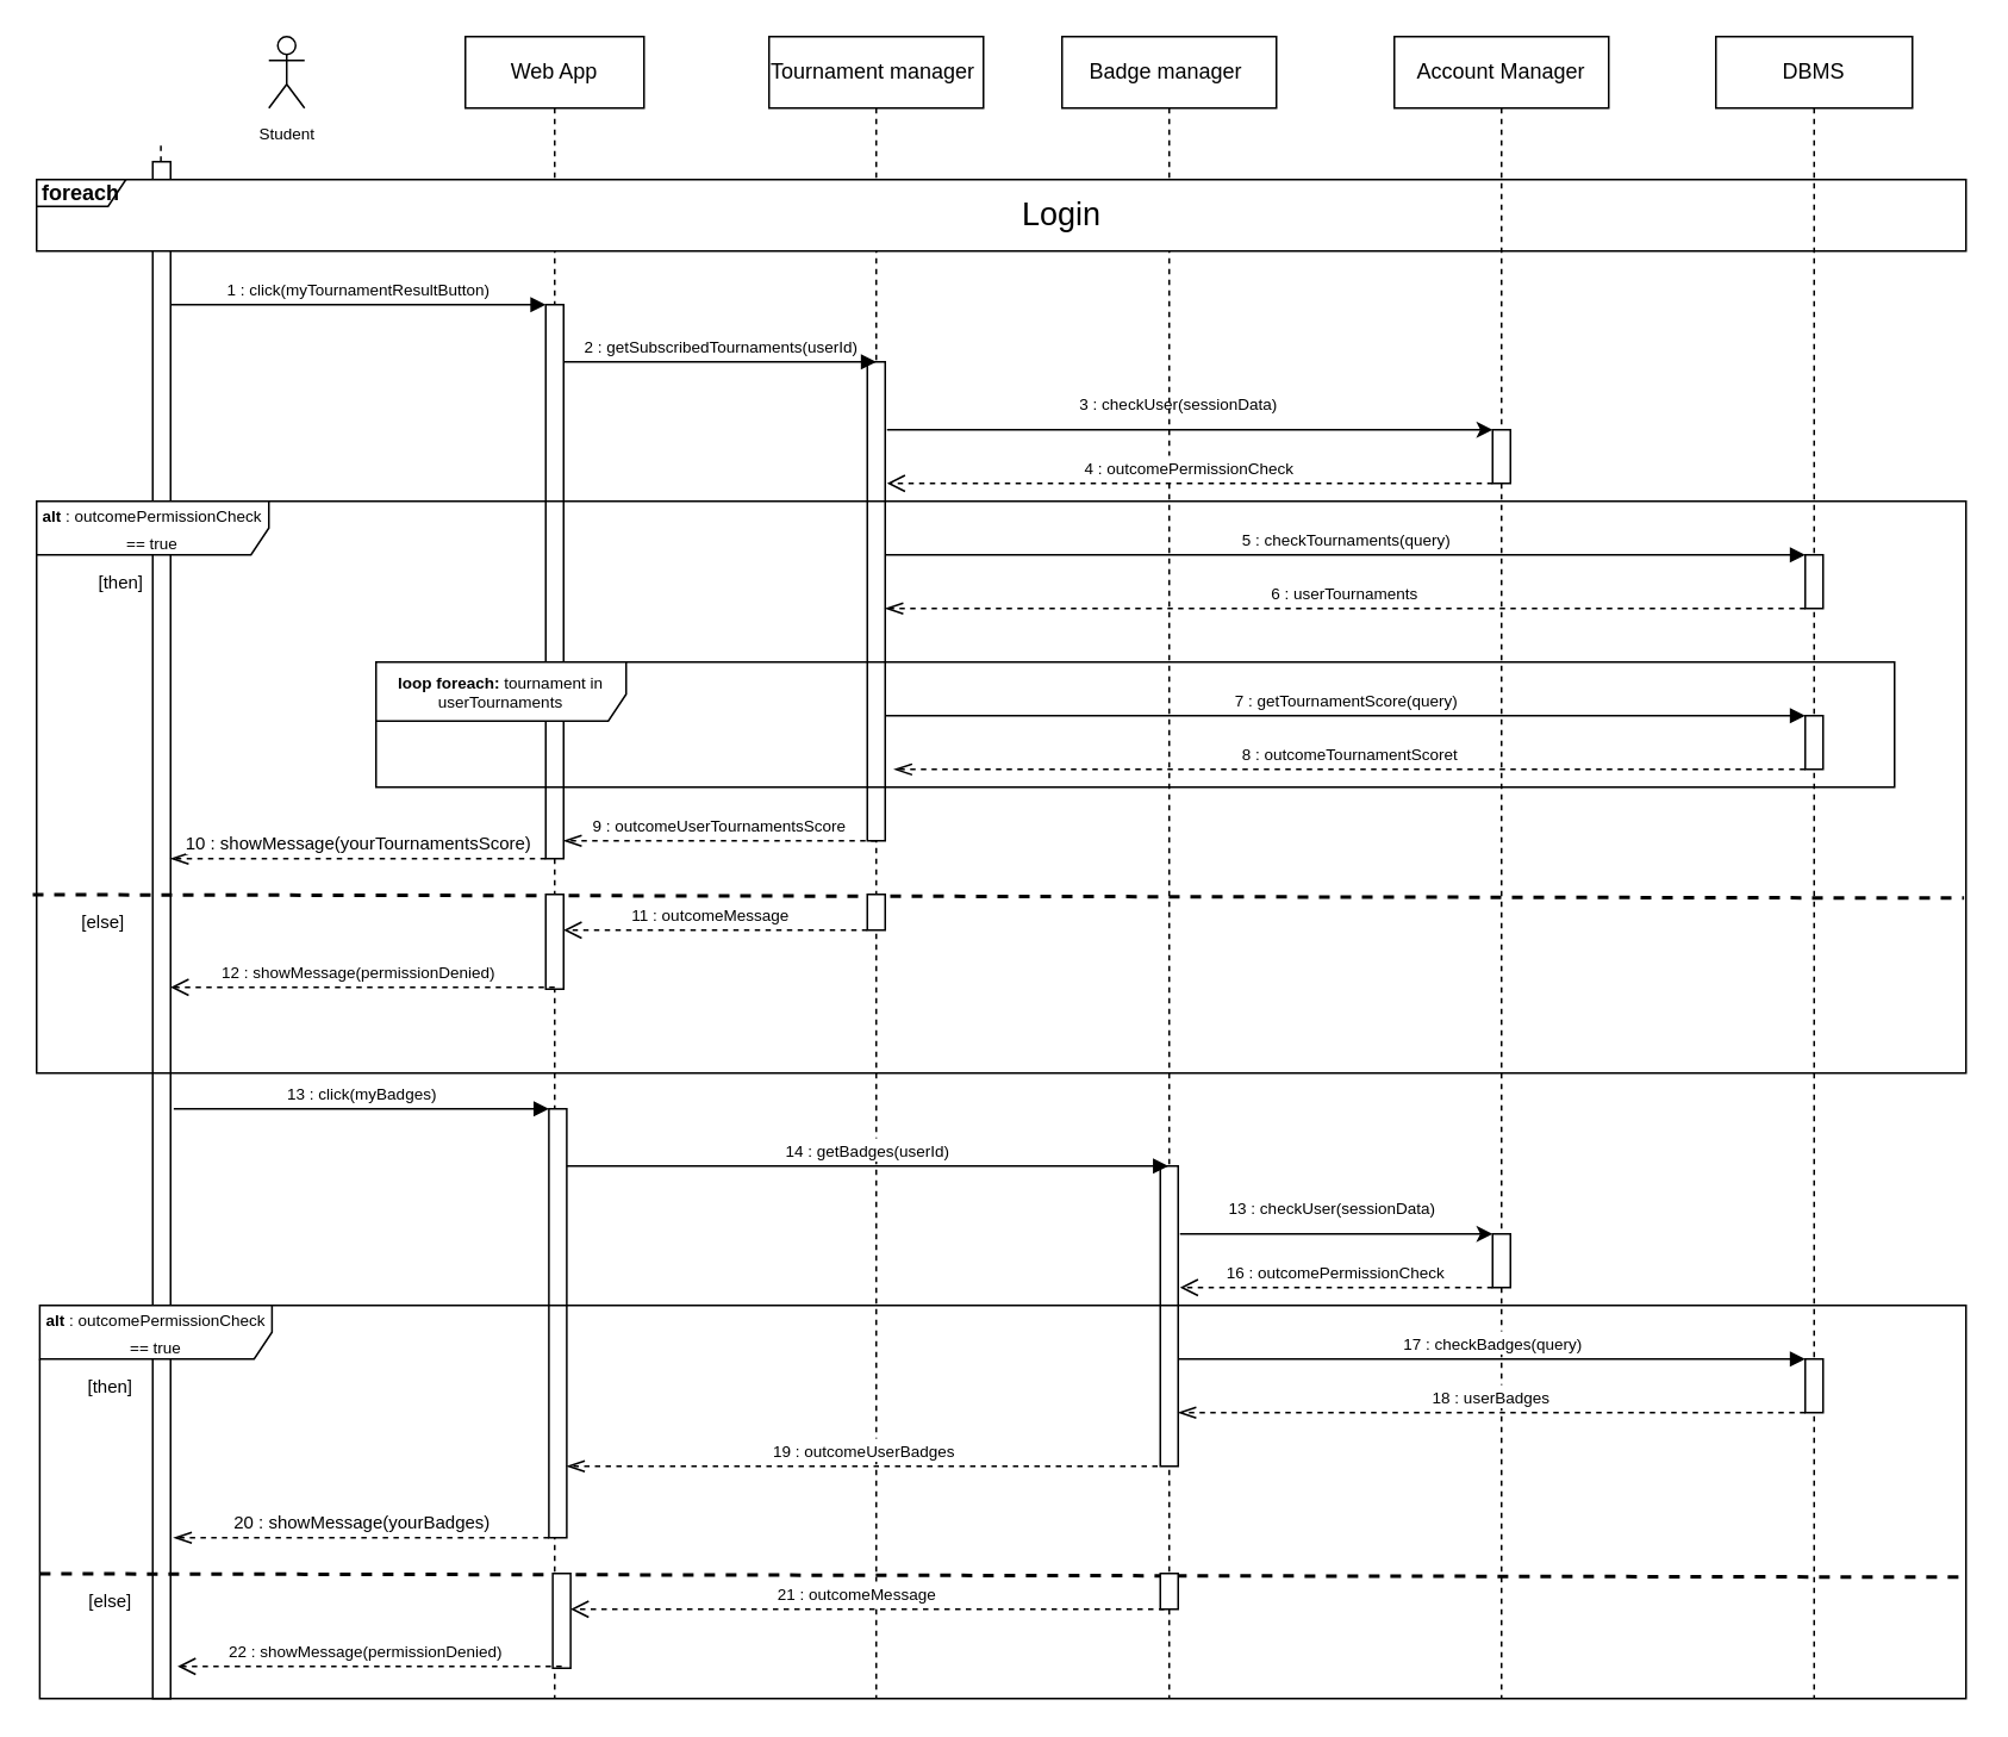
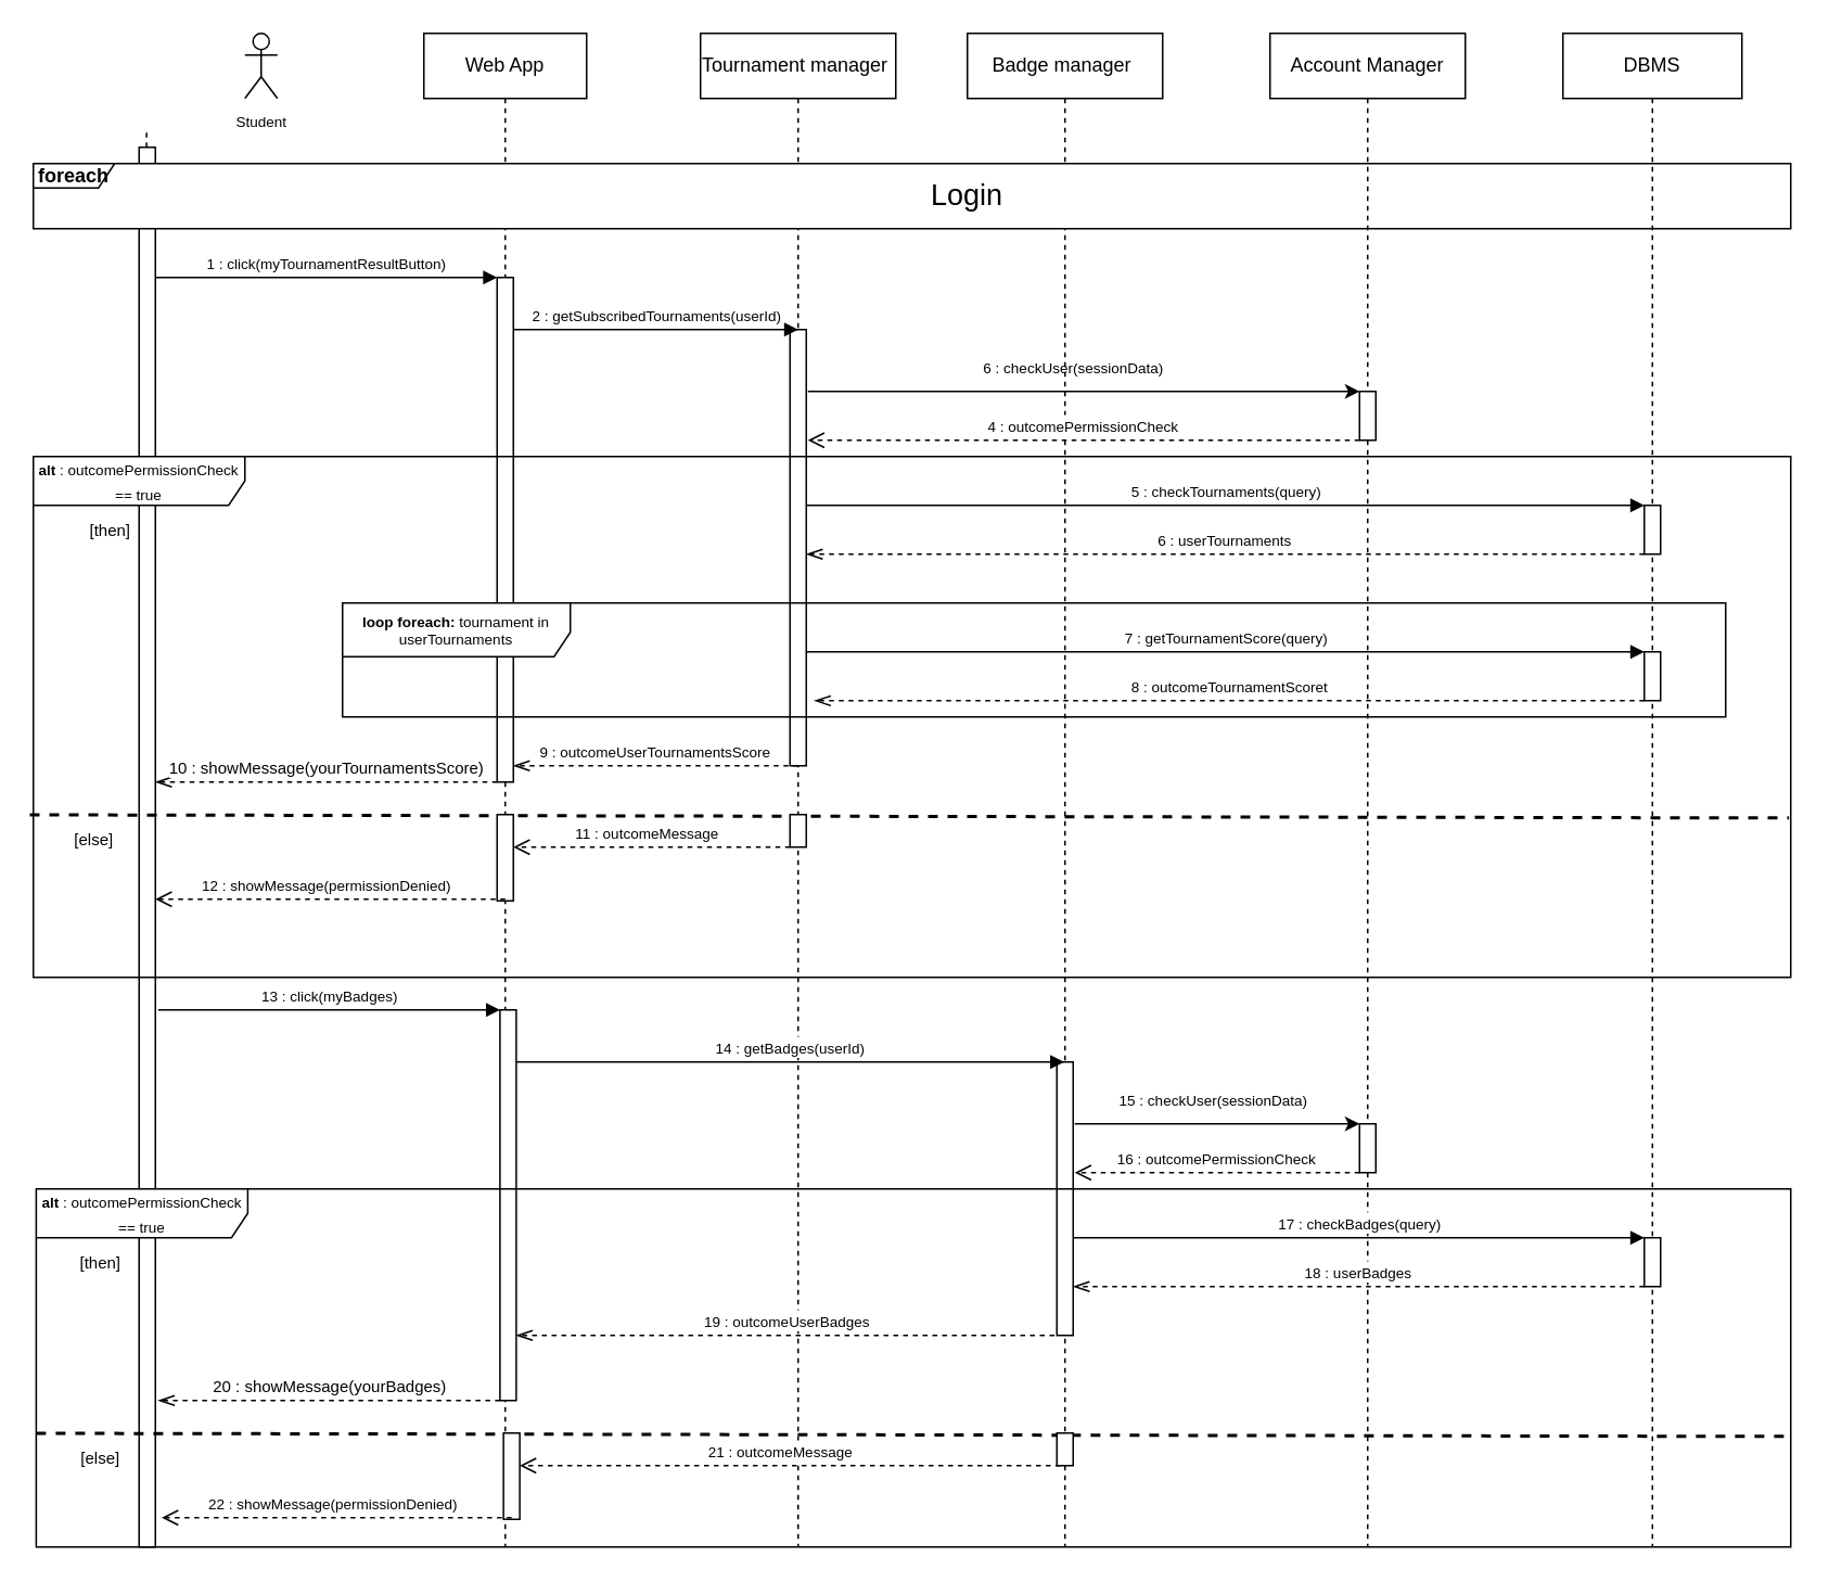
- <mxCell id="27" value="&lt;font style=&quot;font-size: 9px;&quot;&gt;3 : checkUser(sessionData)&lt;/font&gt;" style="text;html=1;align=center;verticalAlign=middle;resizable=0;points=[];autosize=1;strokeColor=none;fillColor=none;" parent="1" vertex="1"><mxGeometry x="594" y="210" width="130" height="30" as="geometry" /></mxCell>
+ <mxCell id="27" value="&lt;font style=&quot;font-size: 9px;&quot;&gt;6 : checkUser(sessionData)&lt;/font&gt;" style="text;html=1;align=center;verticalAlign=middle;resizable=0;points=[];autosize=1;strokeColor=none;fillColor=none;" parent="1" vertex="1"><mxGeometry x="594" y="210" width="130" height="30" as="geometry" /></mxCell>
- <mxCell id="49" value="&lt;font style=&quot;font-size: 9px;&quot;&gt;13 : checkUser(sessionData)&lt;/font&gt;" style="text;html=1;align=center;verticalAlign=middle;resizable=0;points=[];autosize=1;strokeColor=none;fillColor=none;" parent="1" vertex="1"><mxGeometry x="675" y="660" width="140" height="30" as="geometry" /></mxCell>
+ <mxCell id="49" value="&lt;font style=&quot;font-size: 9px;&quot;&gt;15 : checkUser(sessionData)&lt;/font&gt;" style="text;html=1;align=center;verticalAlign=middle;resizable=0;points=[];autosize=1;strokeColor=none;fillColor=none;" parent="1" vertex="1"><mxGeometry x="675" y="660" width="140" height="30" as="geometry" /></mxCell>
